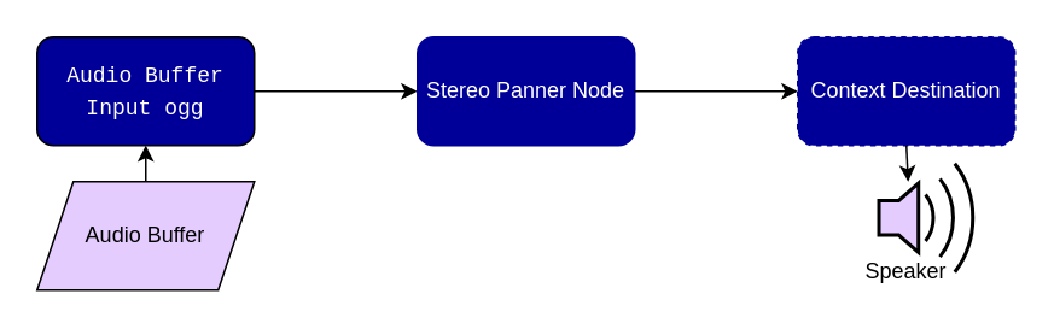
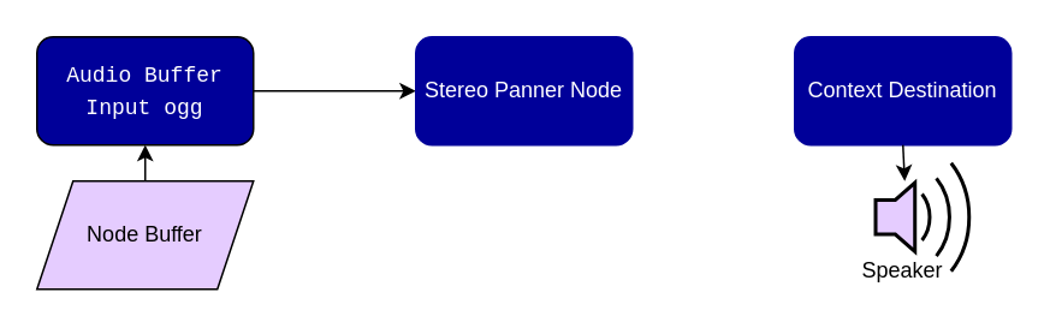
- <mxCell id="11" value="" style="endArrow=classic;html=1;rounded=0;exitX=1;exitY=0.5;exitDx=0;exitDy=0;entryX=0;entryY=0.5;entryDx=0;entryDy=0;" edge="1" parent="1" source="10" target="3"><mxGeometry width="50" height="50" relative="1" as="geometry"><mxPoint x="300" y="480" as="sourcePoint" /><mxPoint x="350" y="430" as="targetPoint" /></mxGeometry></mxCell>
- <mxCell id="3" value="&lt;span style=&quot;background-color: rgb(0, 0, 153);&quot;&gt;&lt;font color=&quot;#ffffff&quot;&gt;Context Destination&lt;/font&gt;&lt;/span&gt;" style="rounded=1;whiteSpace=wrap;html=1;fillColor=#000099;strokeColor=#000099;dashed=1;" parent="1" vertex="1"><mxGeometry x="440" y="20" width="120" height="60" as="geometry" /></mxCell>
+ <mxCell id="3" value="&lt;span style=&quot;background-color: rgb(0, 0, 153);&quot;&gt;&lt;font color=&quot;#ffffff&quot;&gt;Context Destination&lt;/font&gt;&lt;/span&gt;" style="rounded=1;whiteSpace=wrap;html=1;fillColor=#000099;strokeColor=#000099;" parent="1" vertex="1"><mxGeometry x="440" y="20" width="120" height="60" as="geometry" /></mxCell>
- <mxCell id="9" value="Audio Buffer" style="shape=parallelogram;perimeter=parallelogramPerimeter;whiteSpace=wrap;html=1;fixedSize=1;fillColor=#E5CCFF;" parent="1" vertex="1"><mxGeometry x="20" y="100" width="120" height="60" as="geometry" /></mxCell>
+ <mxCell id="9" value="Node Buffer" style="shape=parallelogram;perimeter=parallelogramPerimeter;whiteSpace=wrap;html=1;fixedSize=1;fillColor=#E5CCFF;" parent="1" vertex="1"><mxGeometry x="20" y="100" width="120" height="60" as="geometry" /></mxCell>
